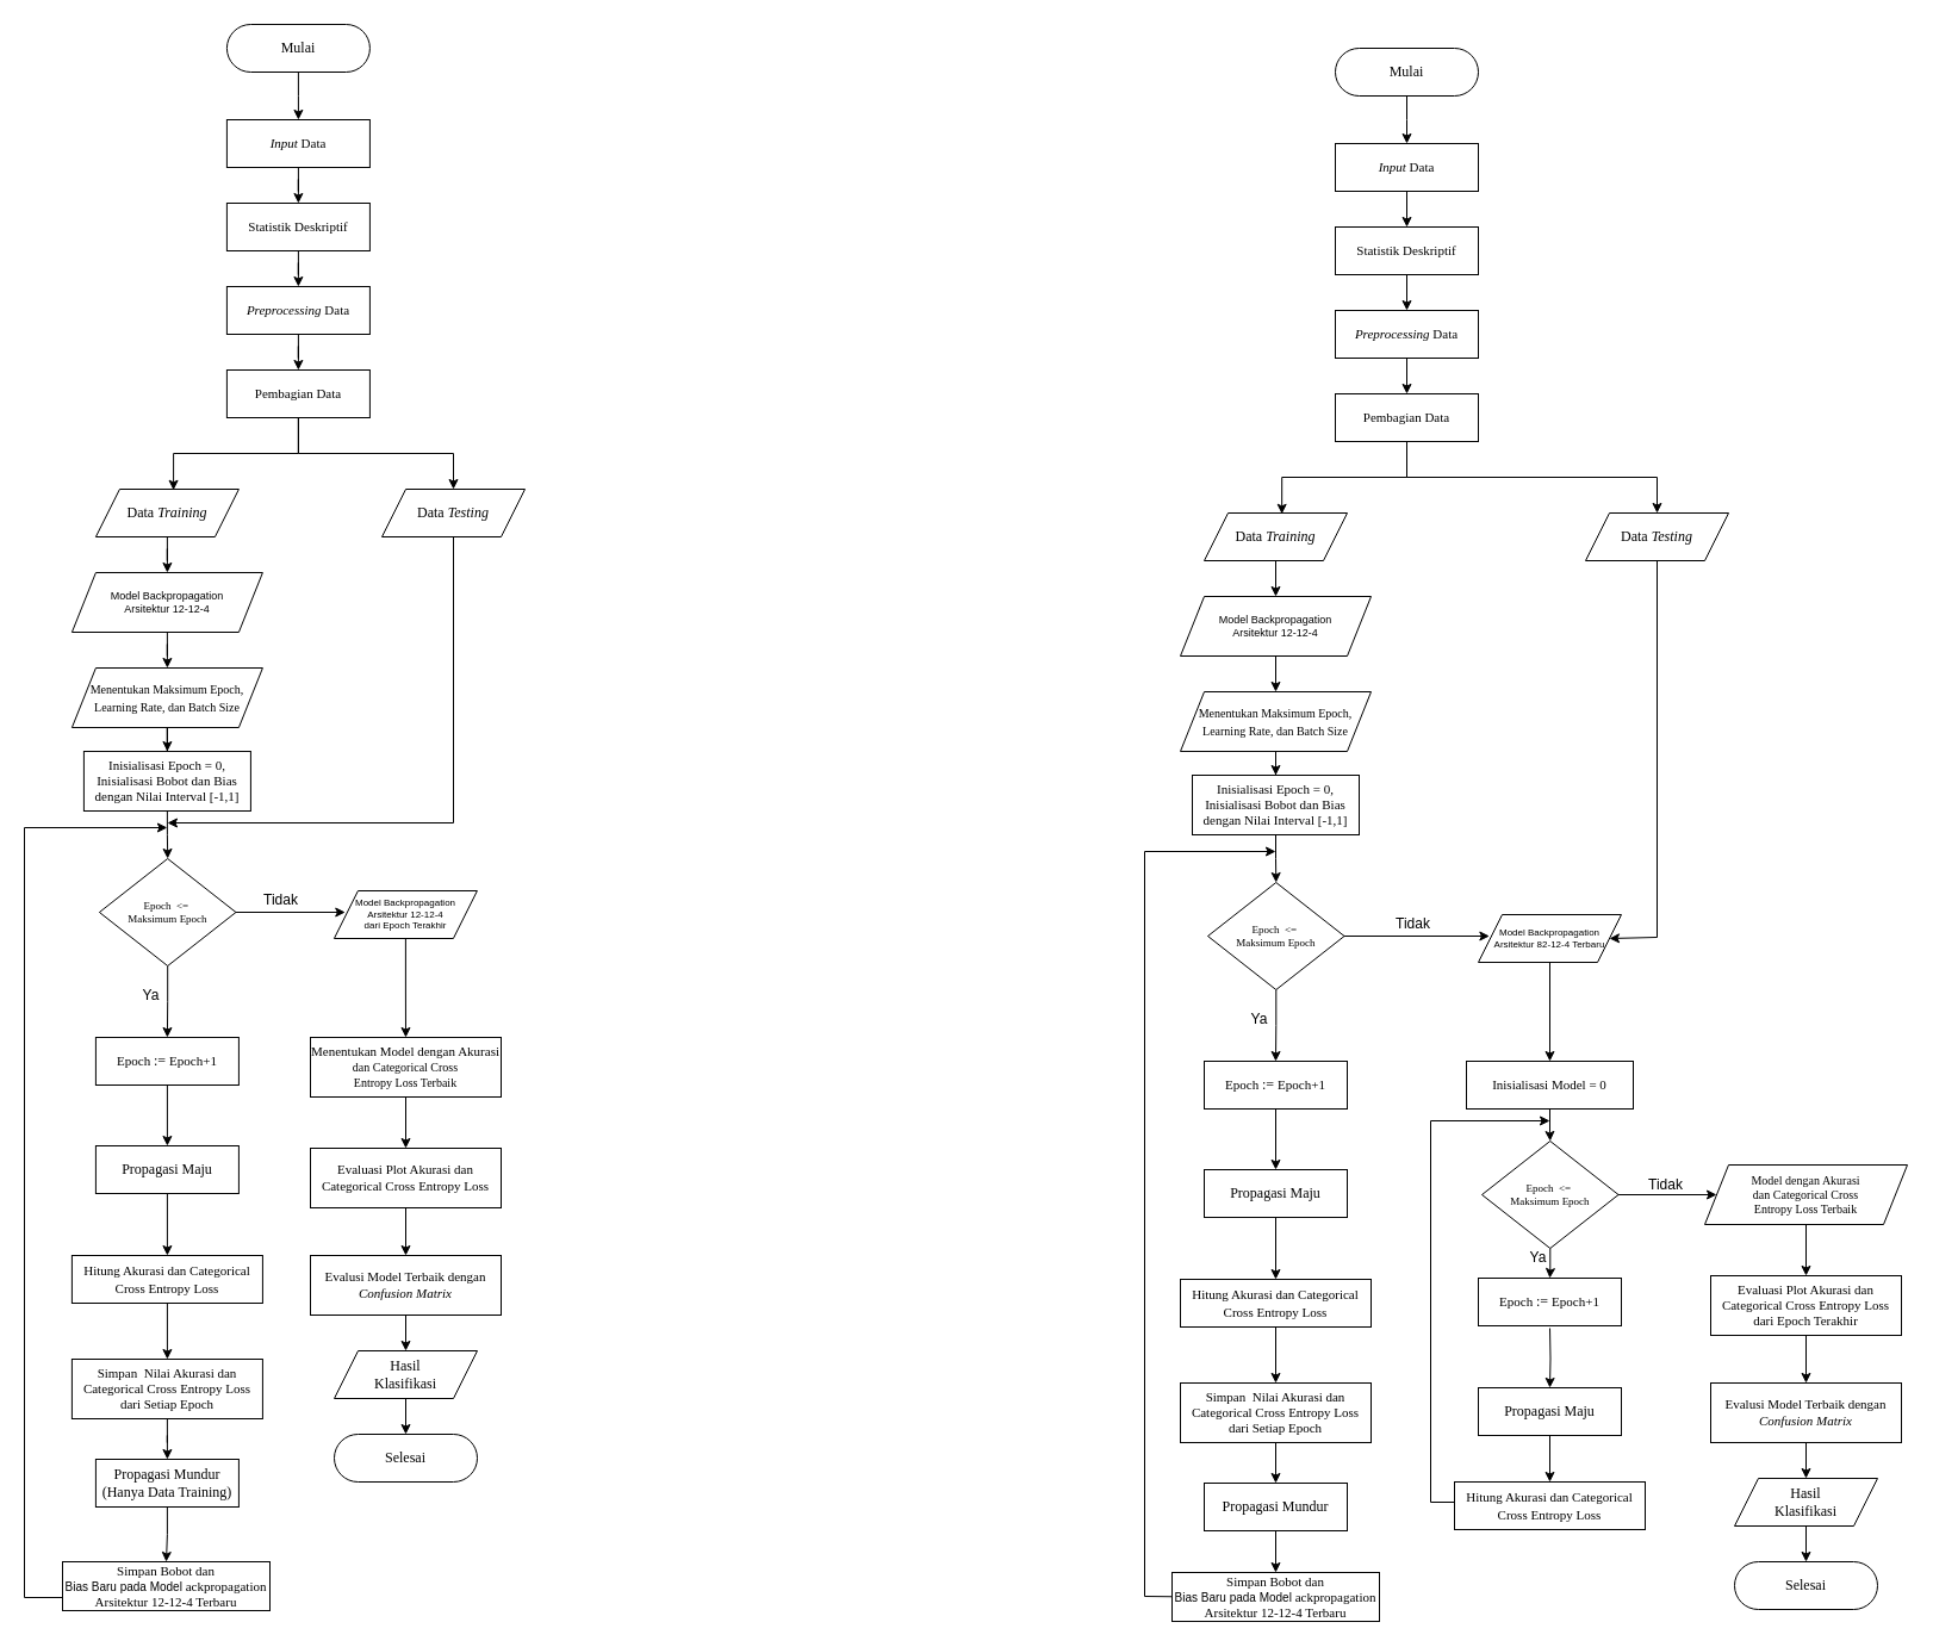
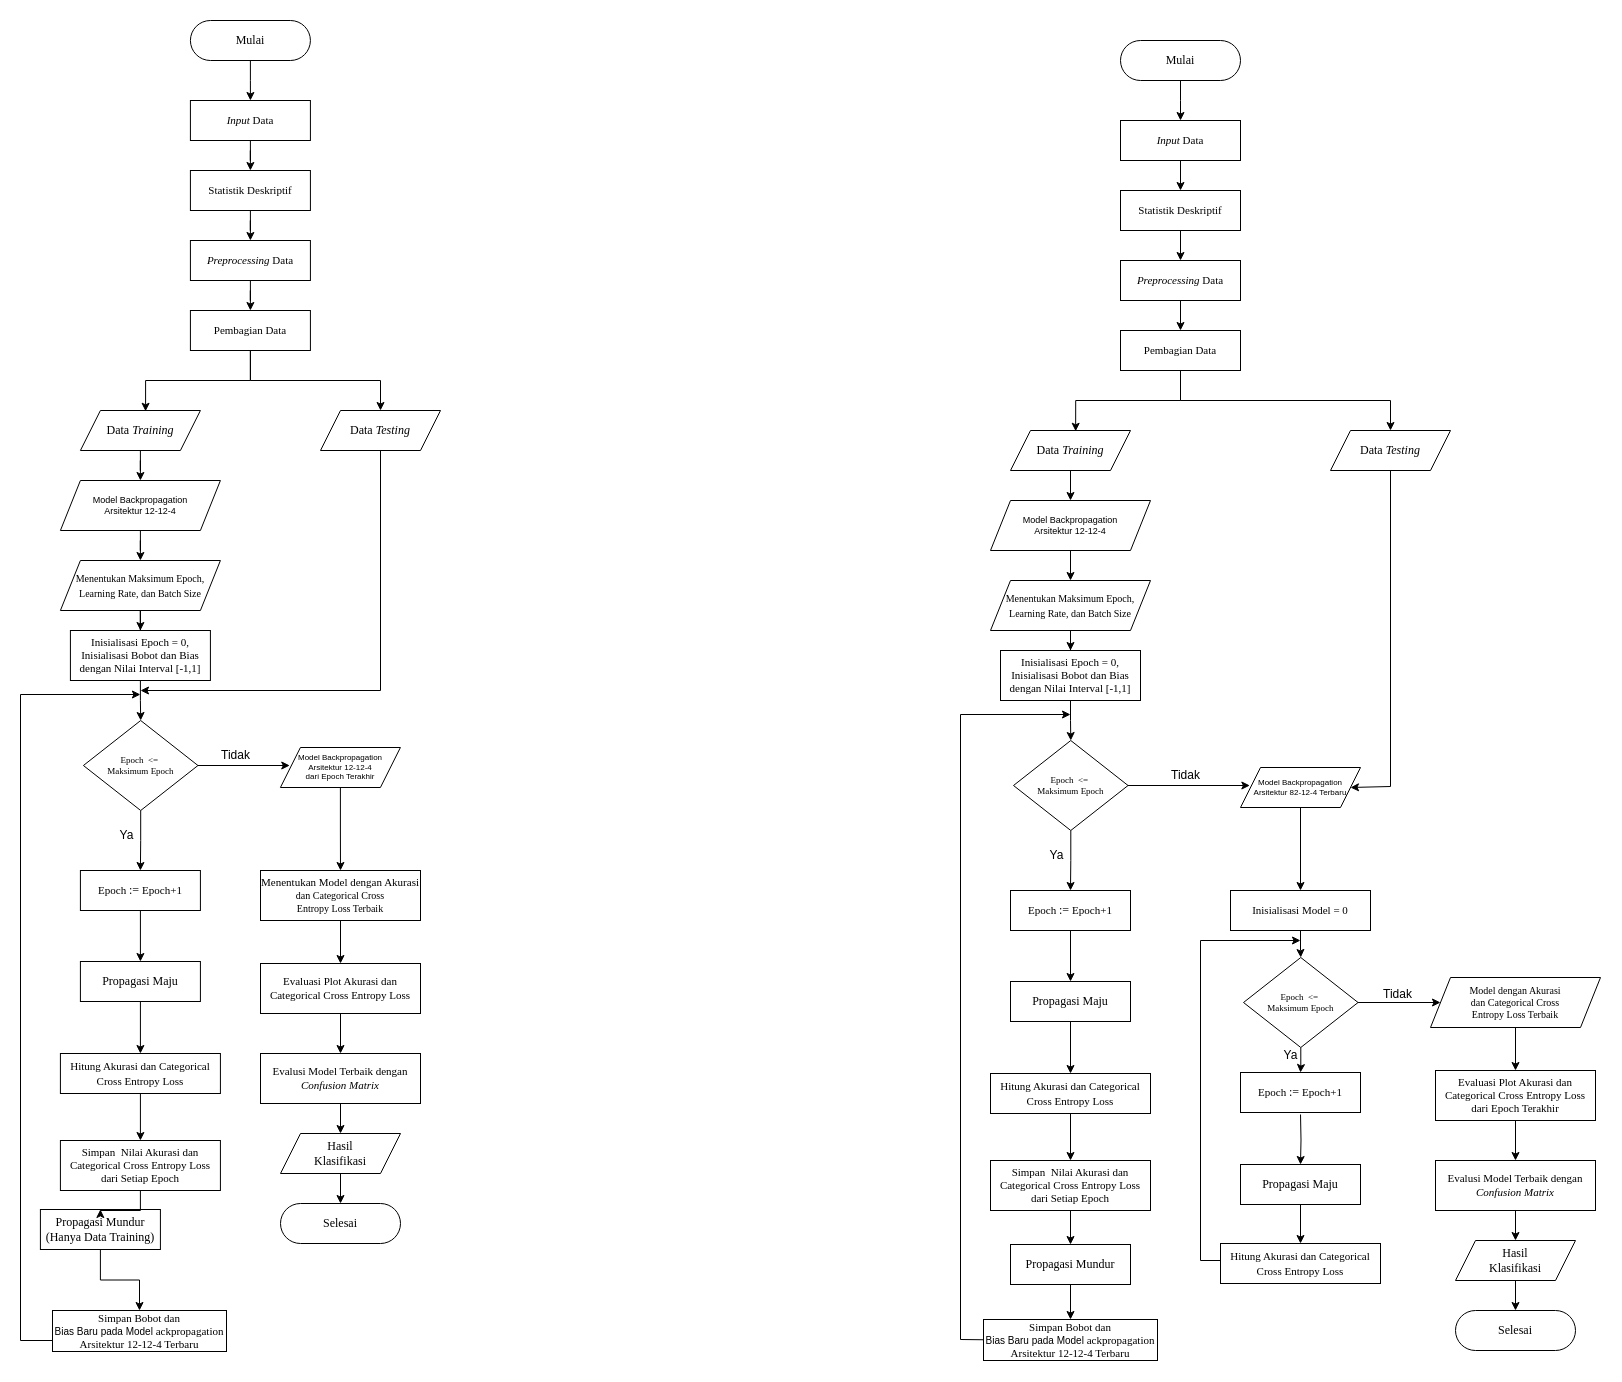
- <mxCell id="98" value="Propagasi Mundur&lt;br&gt;(Hanya Data Training)" style="rounded=0;whiteSpace=wrap;html=1;fontFamily=Times New Roman;" vertex="1" parent="1"><mxGeometry x="79.91" y="1224" width="120" height="40" as="geometry" /></mxCell>
+ <mxCell id="98" value="Propagasi Mundur&lt;br&gt;(Hanya Data Training)" style="rounded=0;whiteSpace=wrap;html=1;fontFamily=Times New Roman;" vertex="1" parent="1"><mxGeometry x="39.91" y="1209" width="120" height="40" as="geometry" /></mxCell>
